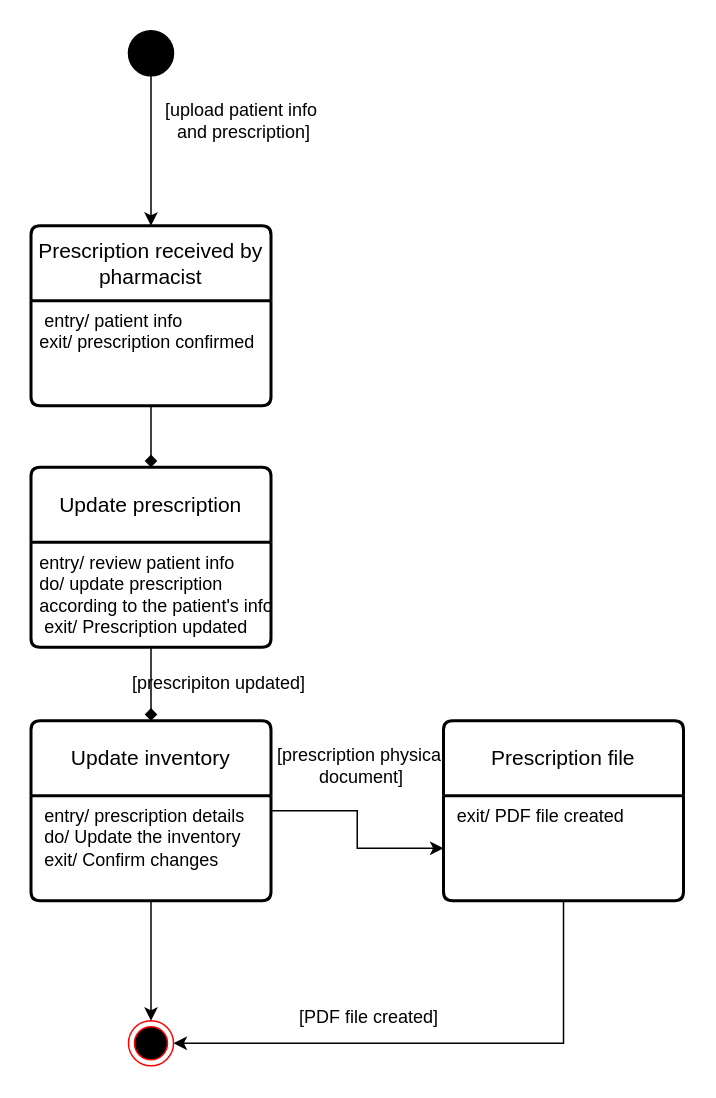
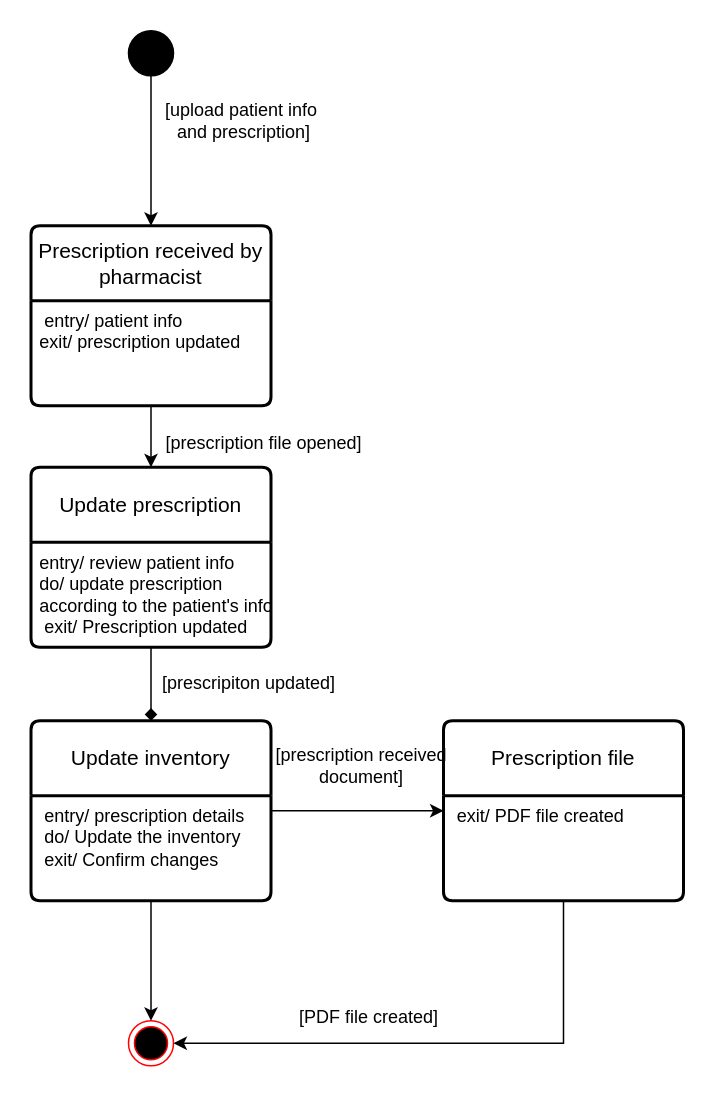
- <mxCell id="6" value="&amp;nbsp;entry/ patient info&lt;div&gt;exit/ prescription confirmed&lt;/div&gt;" style="align=left;strokeColor=none;fillColor=none;spacingLeft=4;fontSize=12;verticalAlign=top;resizable=0;rotatable=0;part=1;html=1;" parent="5" vertex="1"><mxGeometry y="50" width="160" height="70" as="geometry" /></mxCell>
+ <mxCell id="6" value="&amp;nbsp;entry/ patient info&lt;div&gt;exit/ prescription updated&lt;/div&gt;" style="align=left;strokeColor=none;fillColor=none;spacingLeft=4;fontSize=12;verticalAlign=top;resizable=0;rotatable=0;part=1;html=1;" parent="5" vertex="1"><mxGeometry y="50" width="160" height="70" as="geometry" /></mxCell>
+ <mxCell id="14" value="[prescription file opened]" style="text;html=1;align=center;verticalAlign=middle;resizable=0;points=[];autosize=1;strokeColor=none;fillColor=none;" parent="1" vertex="1"><mxGeometry x="100" y="280" width="150" height="30" as="geometry" /></mxCell>
- <mxCell id="4" value="" style="edgeStyle=orthogonalEdgeStyle;rounded=0;orthogonalLoop=1;jettySize=auto;html=1;endArrow=diamond;" parent="1" source="5" target="9" edge="1"><mxGeometry relative="1" as="geometry" /></mxCell>
+ <mxCell id="4" value="" style="edgeStyle=orthogonalEdgeStyle;rounded=0;orthogonalLoop=1;jettySize=auto;html=1;" parent="1" source="5" target="9" edge="1"><mxGeometry relative="1" as="geometry" /></mxCell>
- <mxCell id="15" value="[prescripiton updated]" style="text;html=1;align=center;verticalAlign=middle;resizable=0;points=[];autosize=1;strokeColor=none;fillColor=none;" parent="1" vertex="1"><mxGeometry x="75" y="440" width="140" height="30" as="geometry" /></mxCell>
+ <mxCell id="15" value="[prescripiton updated]" style="text;html=1;align=center;verticalAlign=middle;resizable=0;points=[];autosize=1;strokeColor=none;fillColor=none;" parent="1" vertex="1"><mxGeometry x="95" y="440" width="140" height="30" as="geometry" /></mxCell>
- <mxCell id="18" value="[prescription physical&lt;div&gt;document]&lt;/div&gt;" style="text;html=1;align=center;verticalAlign=middle;resizable=0;points=[];autosize=1;strokeColor=none;fillColor=none;" parent="1" vertex="1"><mxGeometry x="170" y="490" width="140" height="40" as="geometry" /></mxCell>
+ <mxCell id="18" value="[prescription received&lt;div&gt;document]&lt;/div&gt;" style="text;html=1;align=center;verticalAlign=middle;resizable=0;points=[];autosize=1;strokeColor=none;fillColor=none;" parent="1" vertex="1"><mxGeometry x="170" y="490" width="140" height="40" as="geometry" /></mxCell>
- <mxCell id="11" value="" style="edgeStyle=orthogonalEdgeStyle;rounded=0;orthogonalLoop=1;jettySize=auto;html=1;" parent="1" source="12" target="17" edge="1"><mxGeometry relative="1" as="geometry" /></mxCell>
+ <mxCell id="11" value="" style="edgeStyle=orthogonalEdgeStyle;rounded=0;orthogonalLoop=1;jettySize=auto;html=1;" parent="1" source="12" target="16" edge="1"><mxGeometry relative="1" as="geometry" /></mxCell>
